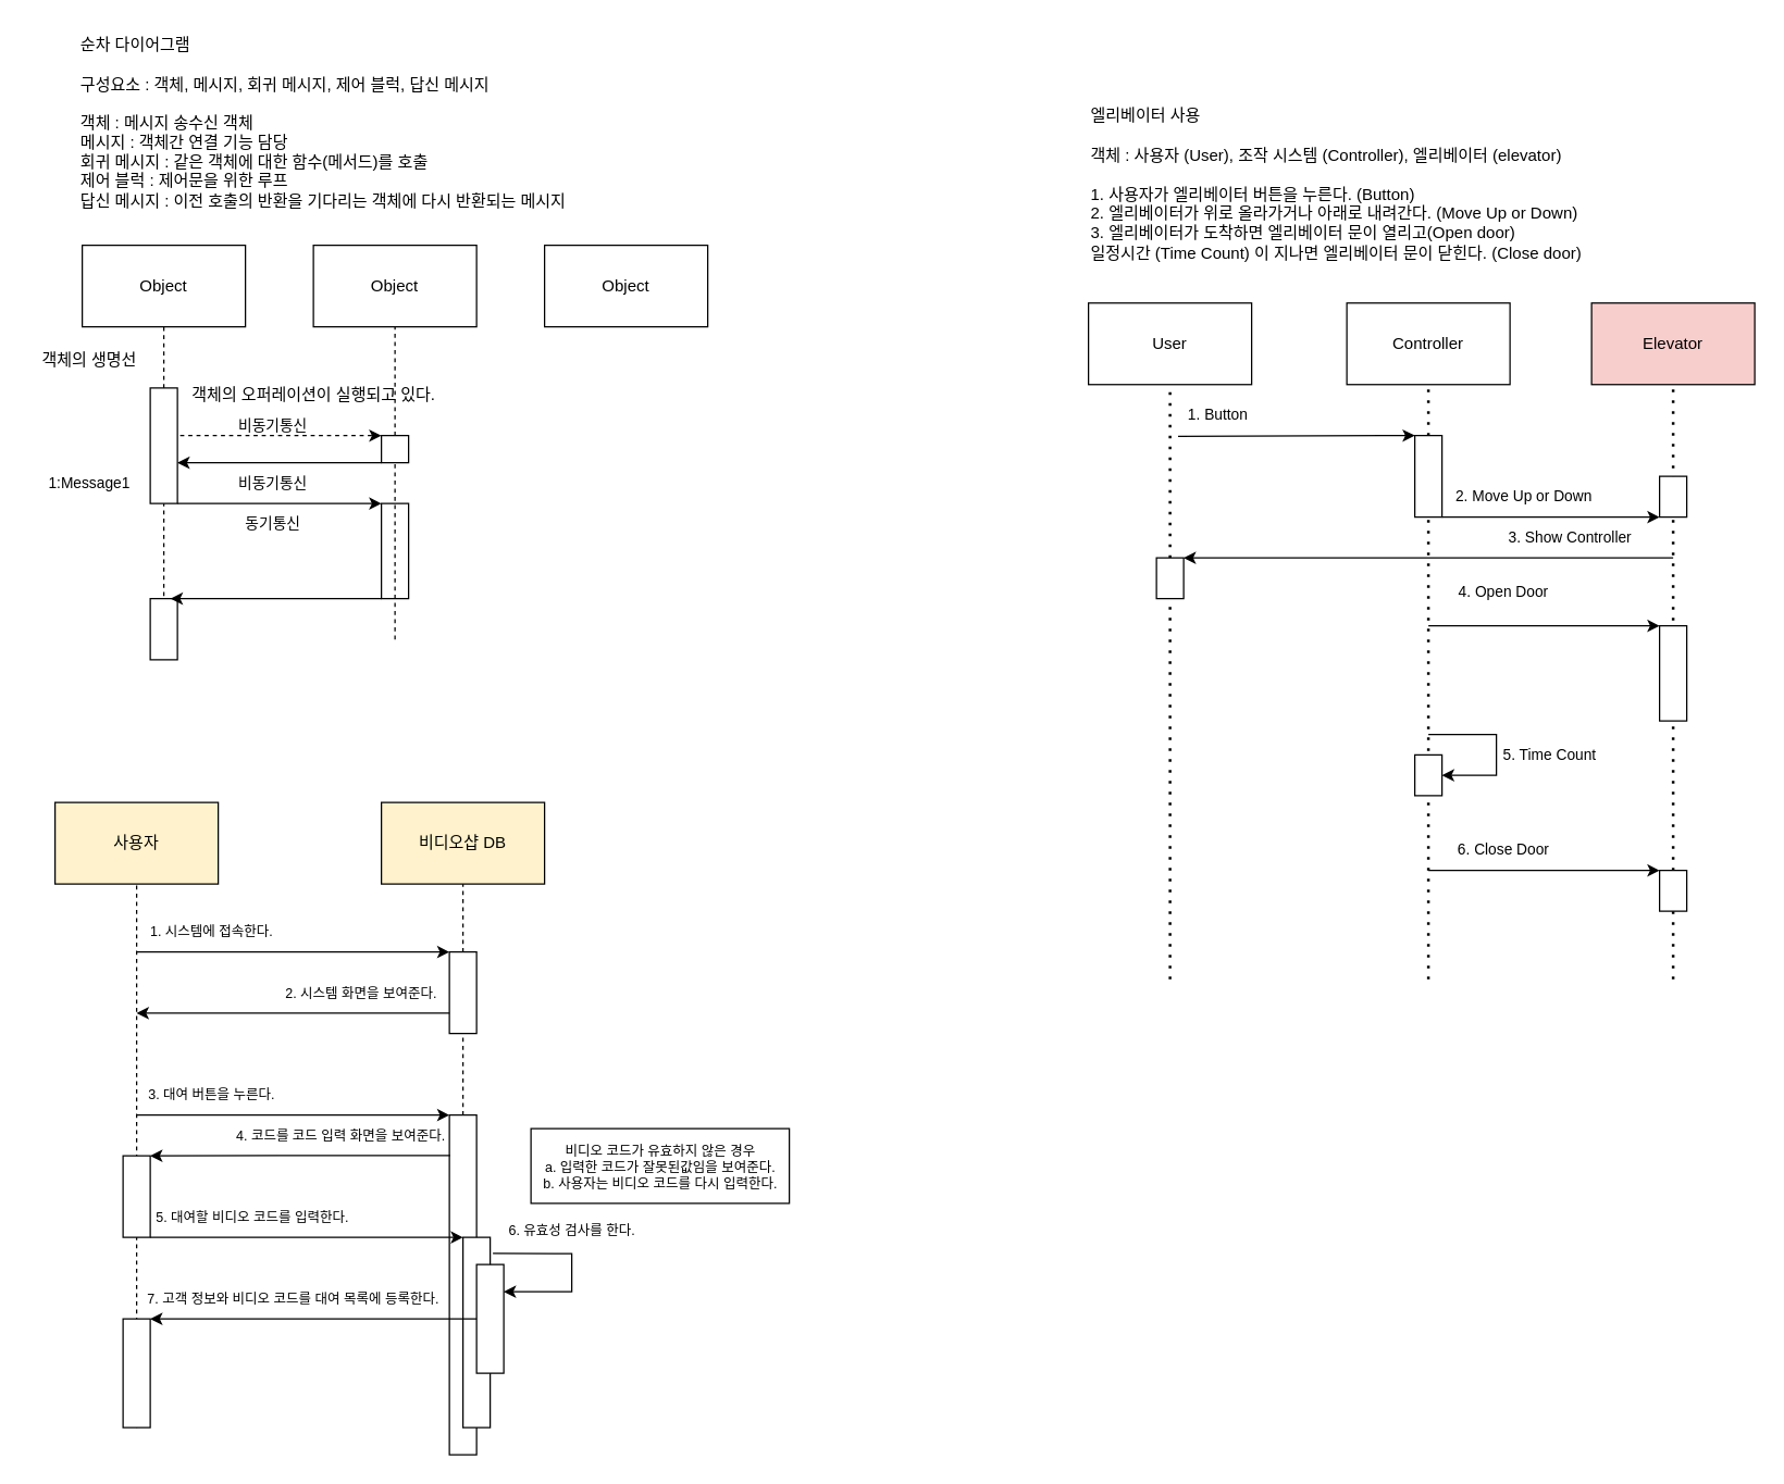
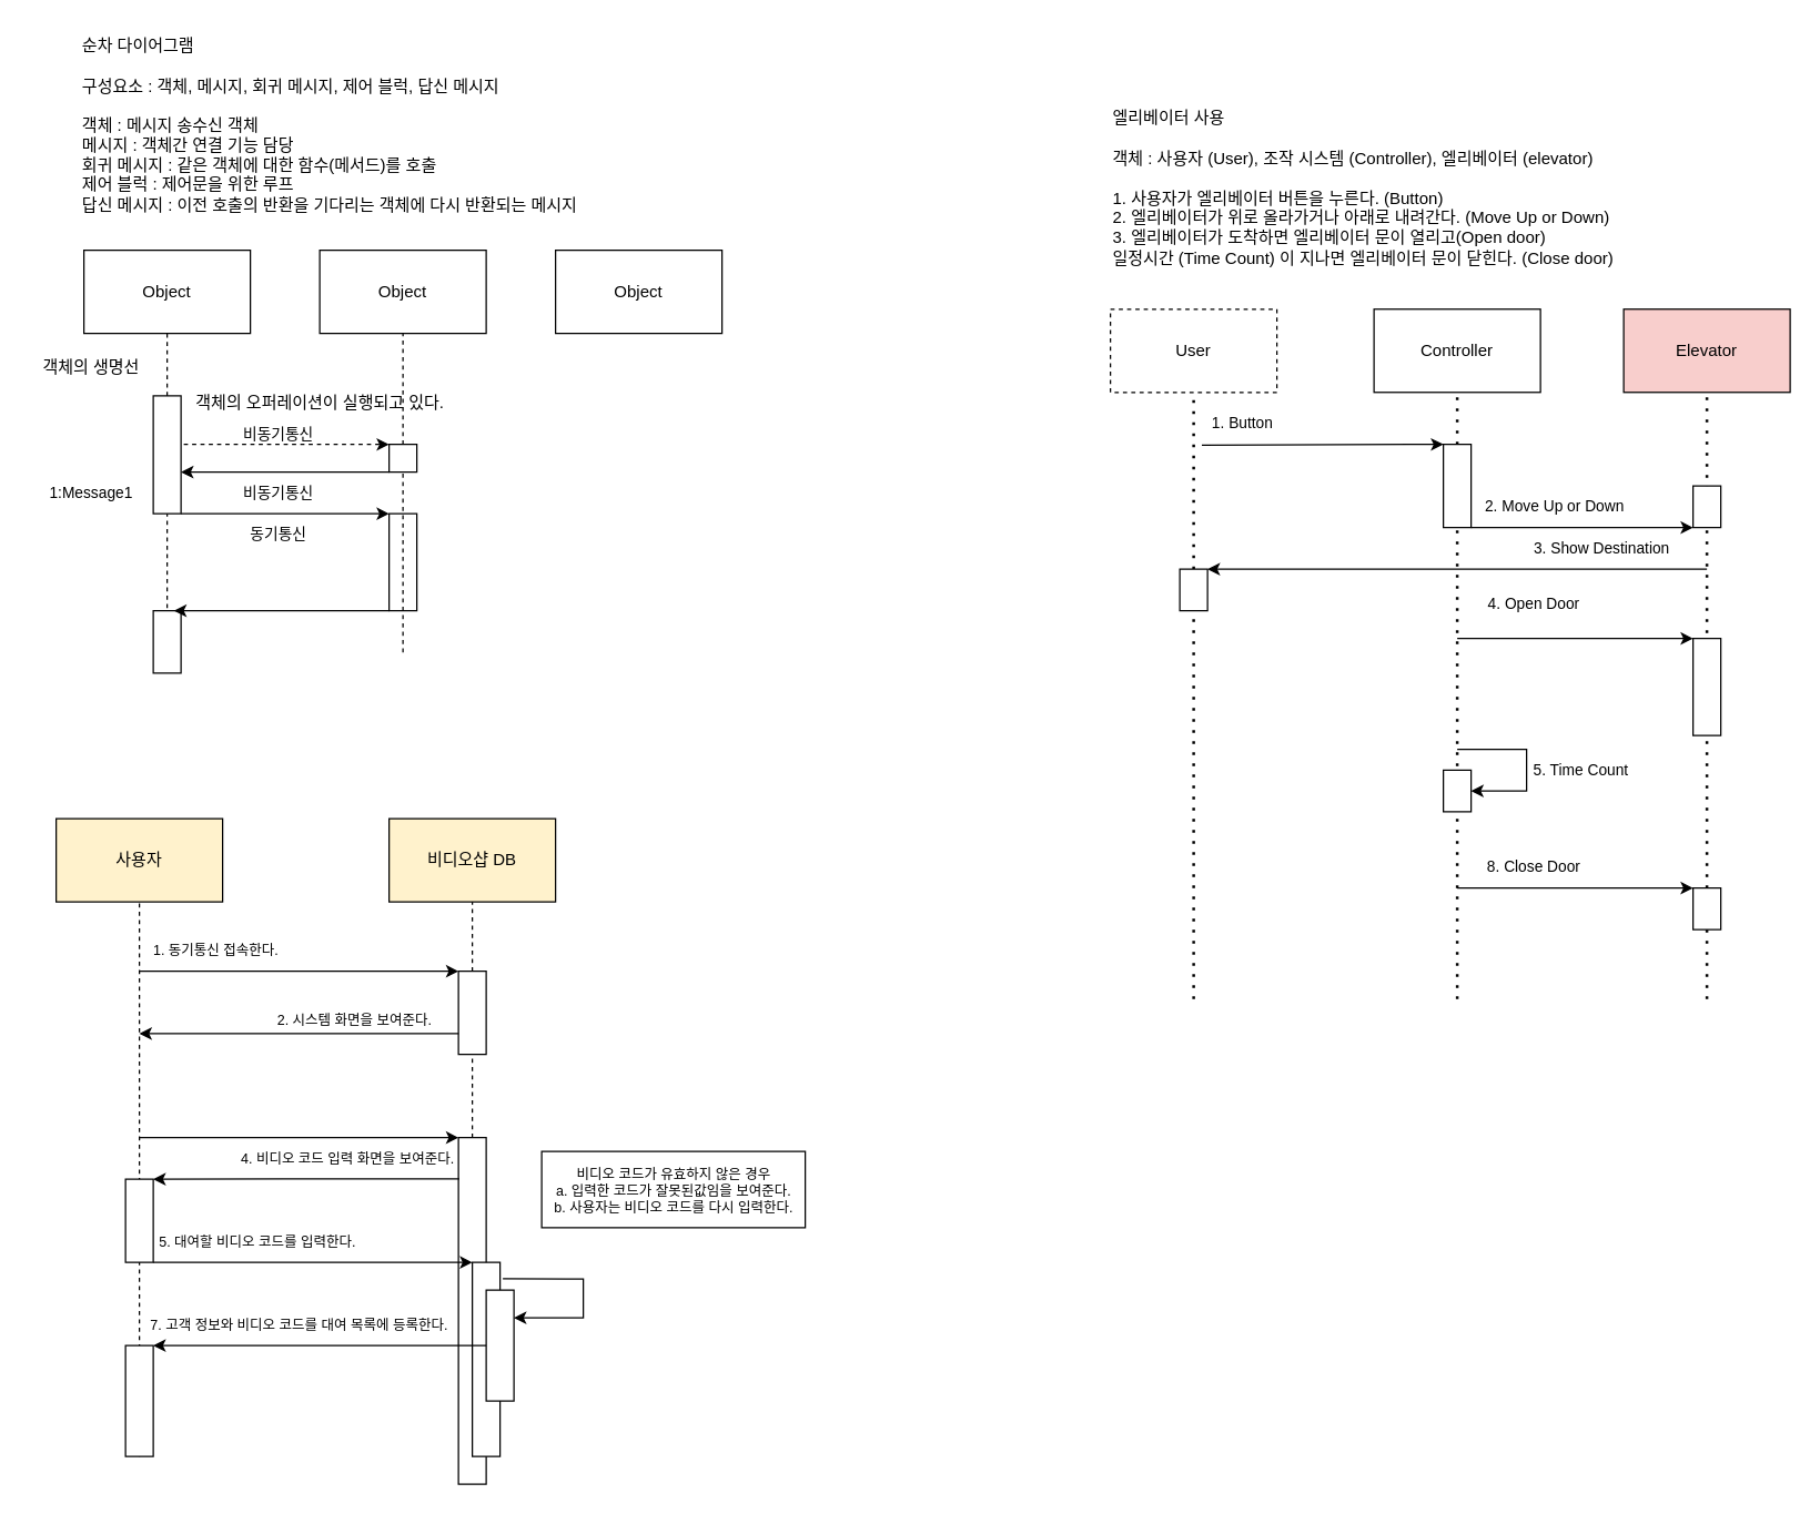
- <mxCell id="53" value="User" style="rounded=0;whiteSpace=wrap;html=1;" vertex="1" parent="1"><mxGeometry x="800" y="222.5" width="120" height="60" as="geometry" /></mxCell>
+ <mxCell id="53" value="User" style="rounded=0;whiteSpace=wrap;html=1;dashed=1;" vertex="1" parent="1"><mxGeometry x="800" y="222.5" width="120" height="60" as="geometry" /></mxCell>
- <mxCell id="68" value="3. Show Controller" style="text;html=1;align=center;verticalAlign=middle;resizable=0;points=[];autosize=1;strokeColor=none;fillColor=none;fontSize=11;" vertex="1" parent="1"><mxGeometry x="1094" y="380" width="120" height="30" as="geometry" /></mxCell>
+ <mxCell id="68" value="3. Show Destination" style="text;html=1;align=center;verticalAlign=middle;resizable=0;points=[];autosize=1;strokeColor=none;fillColor=none;fontSize=11;" vertex="1" parent="1"><mxGeometry x="1094" y="380" width="120" height="30" as="geometry" /></mxCell>
- <mxCell id="75" value="6. Close Door" style="text;html=1;align=center;verticalAlign=middle;resizable=0;points=[];autosize=1;strokeColor=none;fillColor=none;fontSize=11;" vertex="1" parent="1"><mxGeometry x="1060" y="610" width="90" height="30" as="geometry" /></mxCell>
+ <mxCell id="75" value="8. Close Door" style="text;html=1;align=center;verticalAlign=middle;resizable=0;points=[];autosize=1;strokeColor=none;fillColor=none;fontSize=11;" vertex="1" parent="1"><mxGeometry x="1060" y="610" width="90" height="30" as="geometry" /></mxCell>
- <mxCell id="9" value="1. 시스템에 접속한다." style="text;html=1;align=center;verticalAlign=middle;resizable=0;points=[];autosize=1;strokeColor=none;fillColor=none;fontSize=10;" vertex="1" parent="3"><mxGeometry x="60" y="80" width="110" height="30" as="geometry" /></mxCell>
+ <mxCell id="9" value="1. 동기통신 접속한다." style="text;html=1;align=center;verticalAlign=middle;resizable=0;points=[];autosize=1;strokeColor=none;fillColor=none;fontSize=10;" vertex="1" parent="3"><mxGeometry x="60" y="80" width="110" height="30" as="geometry" /></mxCell>
- <mxCell id="13" value="2. 시스템 화면을 보여준다." style="text;html=1;align=center;verticalAlign=middle;resizable=0;points=[];autosize=1;strokeColor=none;fillColor=none;fontSize=10;" vertex="1" parent="3"><mxGeometry x="160" y="125" width="130" height="30" as="geometry" /></mxCell>
+ <mxCell id="13" value="2. 시스템 화면을 보여준다." style="text;html=1;align=center;verticalAlign=middle;resizable=0;points=[];autosize=1;strokeColor=none;fillColor=none;fontSize=10;" vertex="1" parent="3"><mxGeometry x="150" y="130" width="130" height="30" as="geometry" /></mxCell>
- <mxCell id="16" value="3. 대여 버튼을 누른다." style="text;html=1;align=center;verticalAlign=middle;resizable=0;points=[];autosize=1;strokeColor=none;fillColor=none;fontSize=10;" vertex="1" parent="3"><mxGeometry x="55" y="200" width="120" height="30" as="geometry" /></mxCell>
- <mxCell id="17" value="4. 코드를 코드 입력 화면을 보여준다." style="text;html=1;align=center;verticalAlign=middle;resizable=0;points=[];autosize=1;strokeColor=none;fillColor=none;fontSize=10;" vertex="1" parent="3"><mxGeometry x="120" y="230" width="180" height="30" as="geometry" /></mxCell>
+ <mxCell id="17" value="4. 비디오 코드 입력 화면을 보여준다." style="text;html=1;align=center;verticalAlign=middle;resizable=0;points=[];autosize=1;strokeColor=none;fillColor=none;fontSize=10;" vertex="1" parent="3"><mxGeometry x="120" y="230" width="180" height="30" as="geometry" /></mxCell>
- <mxCell id="26" value="6. 유효성 검사를 한다." style="text;html=1;align=center;verticalAlign=middle;resizable=0;points=[];autosize=1;strokeColor=none;fillColor=none;fontSize=10;" vertex="1" parent="3"><mxGeometry x="320" y="300" width="120" height="30" as="geometry" /></mxCell>
